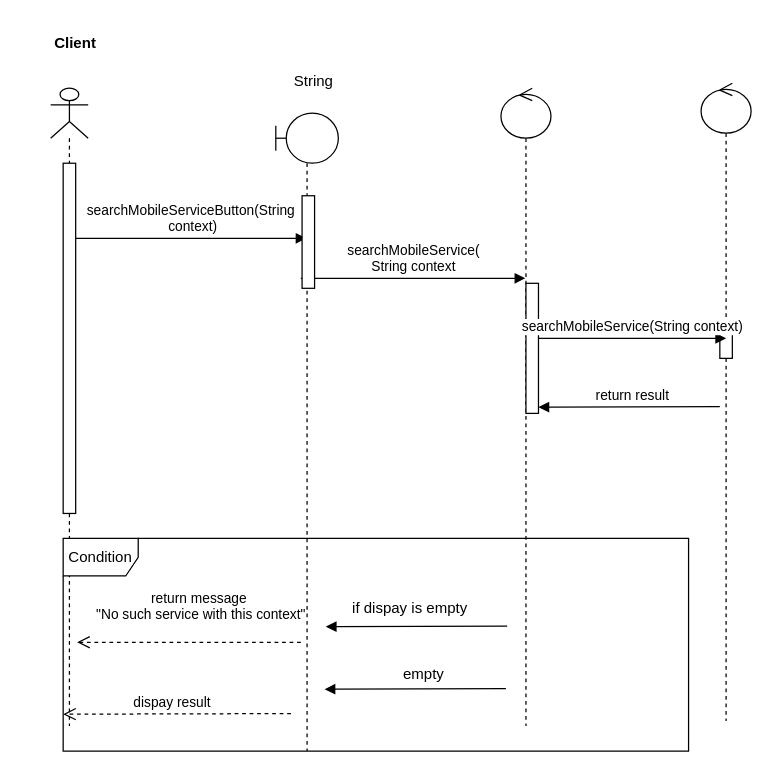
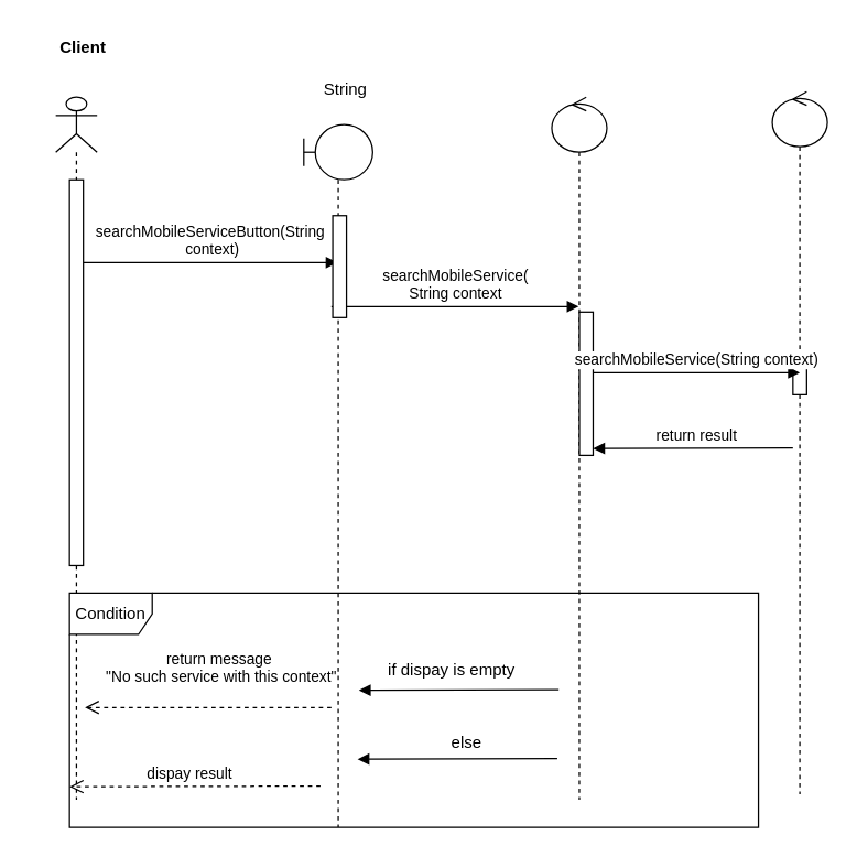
- <mxCell id="23" value="empty" style="text;html=1;strokeColor=none;fillColor=none;align=center;verticalAlign=middle;whiteSpace=wrap;rounded=0;" vertex="1" parent="1"><mxGeometry x="270" y="530" width="137" height="17" as="geometry" /></mxCell>
+ <mxCell id="23" value="else" style="text;html=1;strokeColor=none;fillColor=none;align=center;verticalAlign=middle;whiteSpace=wrap;rounded=0;" vertex="1" parent="1"><mxGeometry x="270" y="530" width="137" height="17" as="geometry" /></mxCell>
